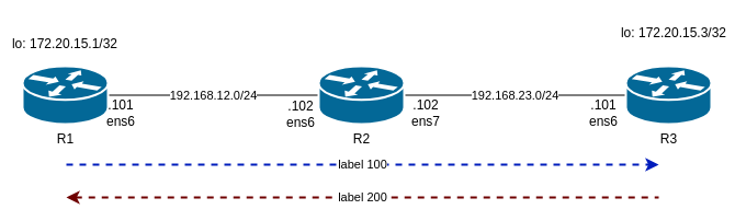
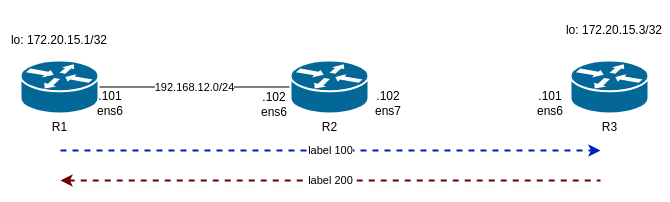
- <mxCell id="4" value="192.168.23.0/24" style="edgeStyle=orthogonalEdgeStyle;rounded=0;orthogonalLoop=1;jettySize=auto;html=1;entryX=0;entryY=0.5;entryDx=0;entryDy=0;entryPerimeter=0;endArrow=none;endFill=0;" edge="1" parent="1" source="5" target="6"><mxGeometry relative="1" as="geometry" /></mxCell>
